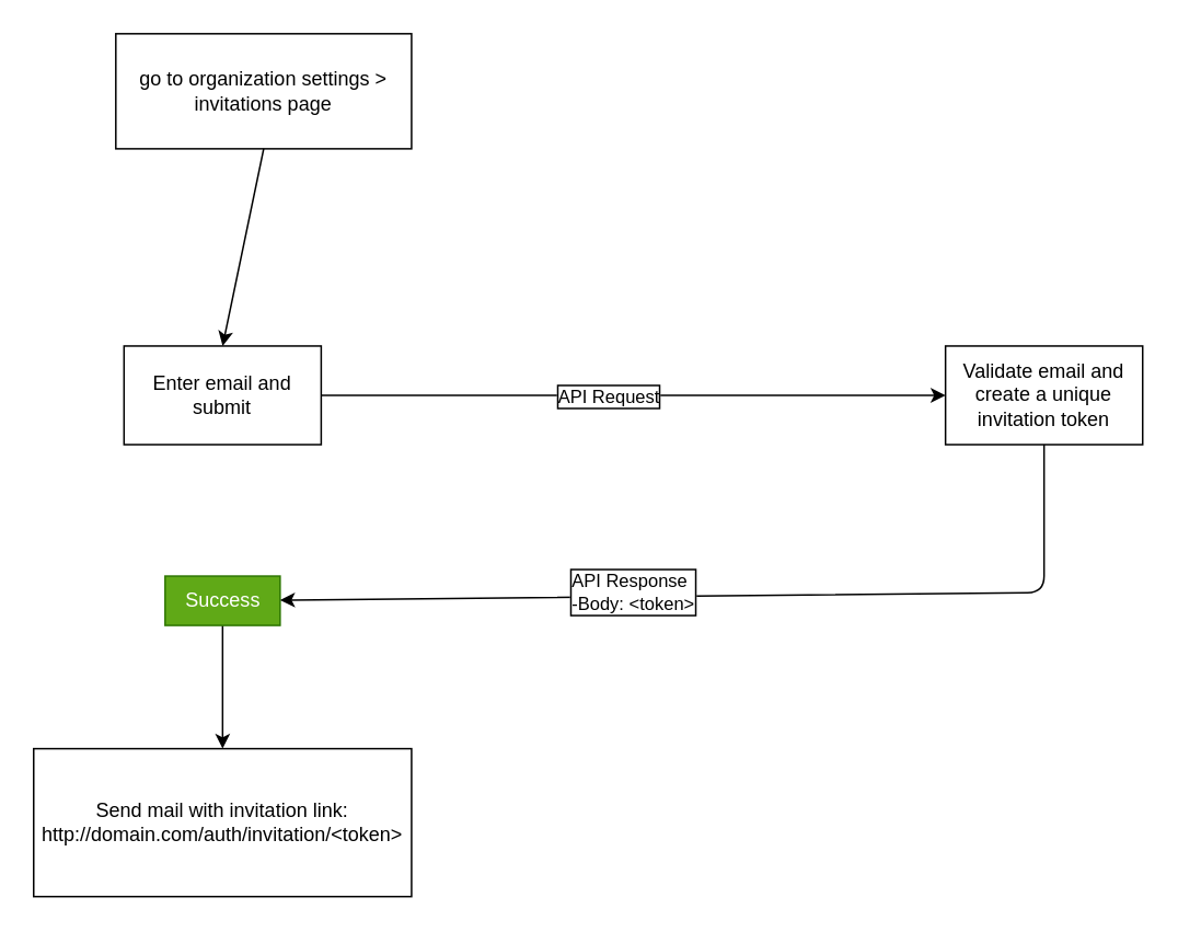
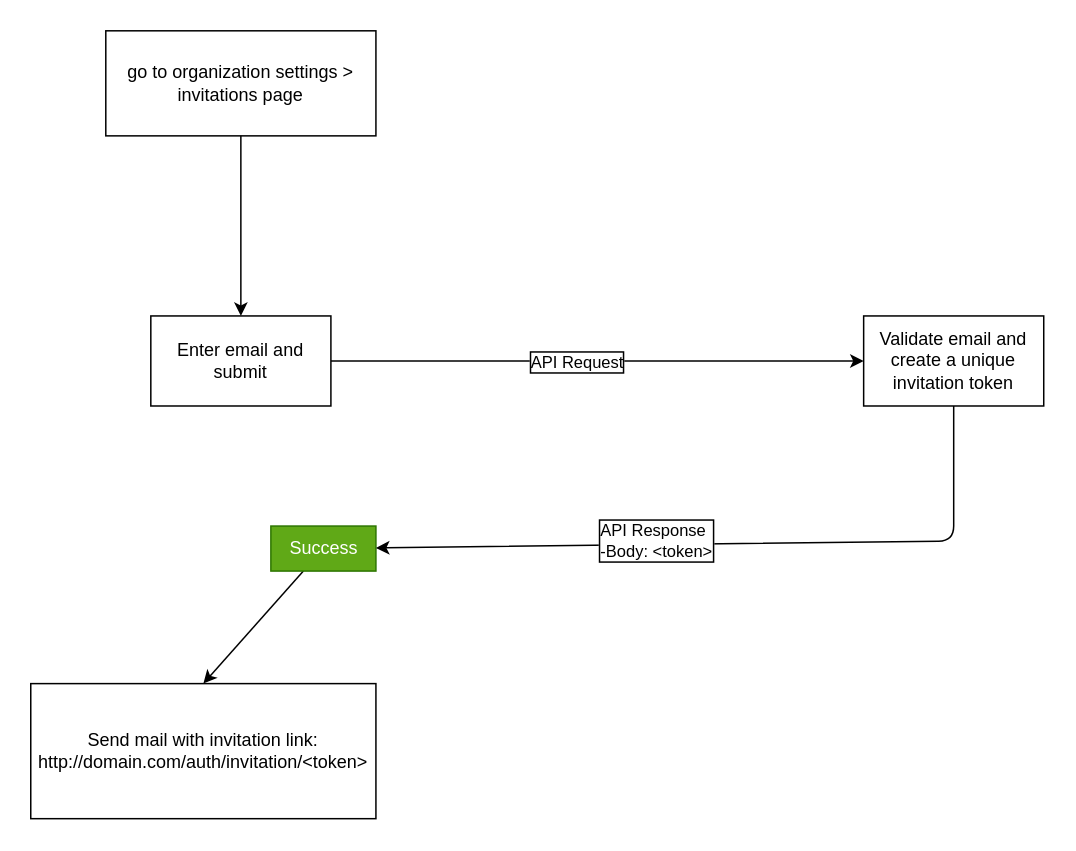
- <mxCell id="5" value="Enter email and submit" style="whiteSpace=wrap;html=1;" vertex="1" parent="1"><mxGeometry x="75" y="210" width="120" height="60" as="geometry" /></mxCell>
+ <mxCell id="5" value="Enter email and submit" style="whiteSpace=wrap;html=1;" vertex="1" parent="1"><mxGeometry x="100" y="210" width="120" height="60" as="geometry" /></mxCell>
- <mxCell id="8" value="Success" style="text;html=1;align=center;verticalAlign=middle;resizable=0;points=[];autosize=1;strokeColor=#2D7600;fillColor=#60a917;fontColor=#ffffff;" vertex="1" parent="1"><mxGeometry x="100" y="350" width="70" height="30" as="geometry" /></mxCell>
+ <mxCell id="8" value="Success" style="text;html=1;align=center;verticalAlign=middle;resizable=0;points=[];autosize=1;strokeColor=#2D7600;fillColor=#60a917;fontColor=#ffffff;" vertex="1" parent="1"><mxGeometry x="180" y="350" width="70" height="30" as="geometry" /></mxCell>
